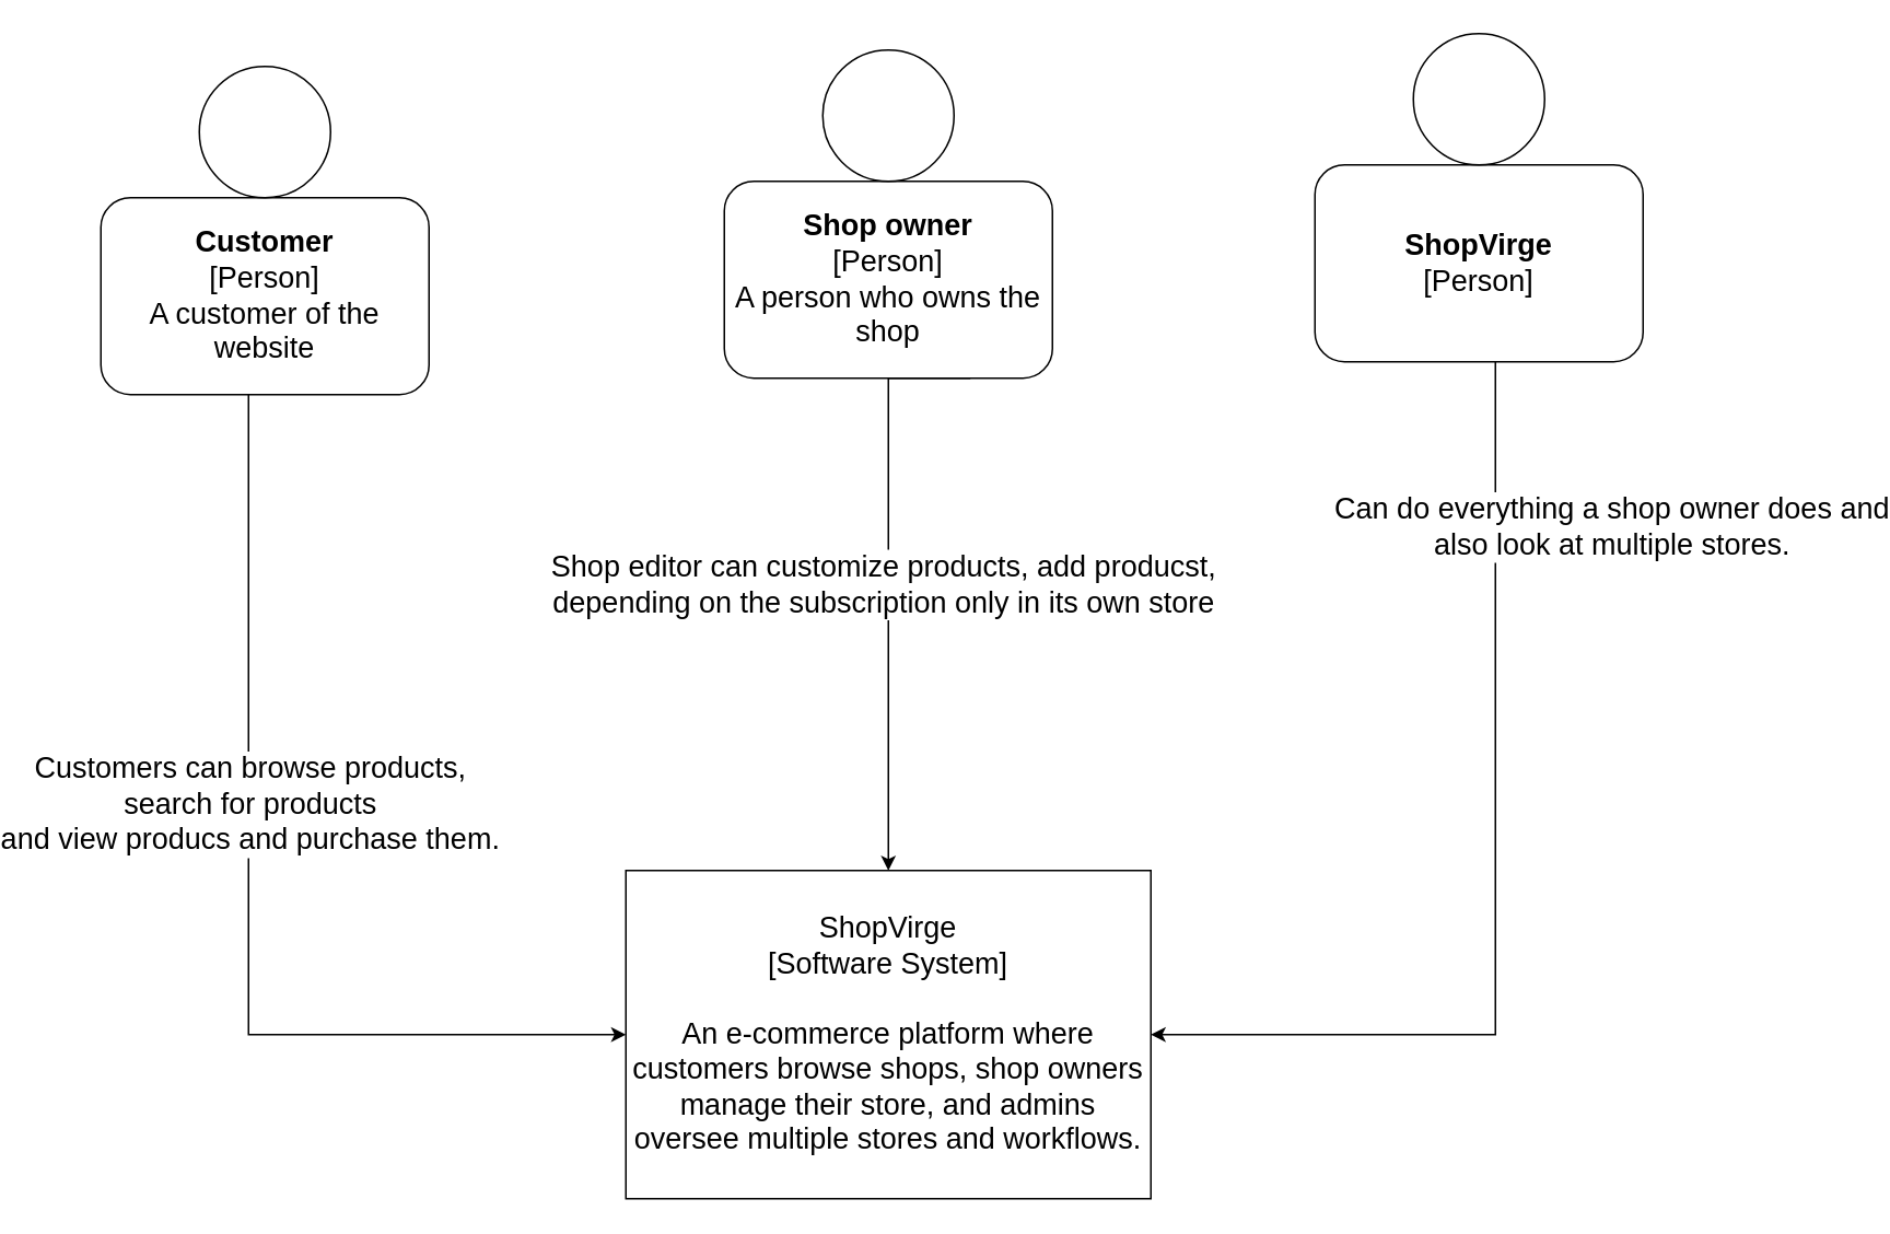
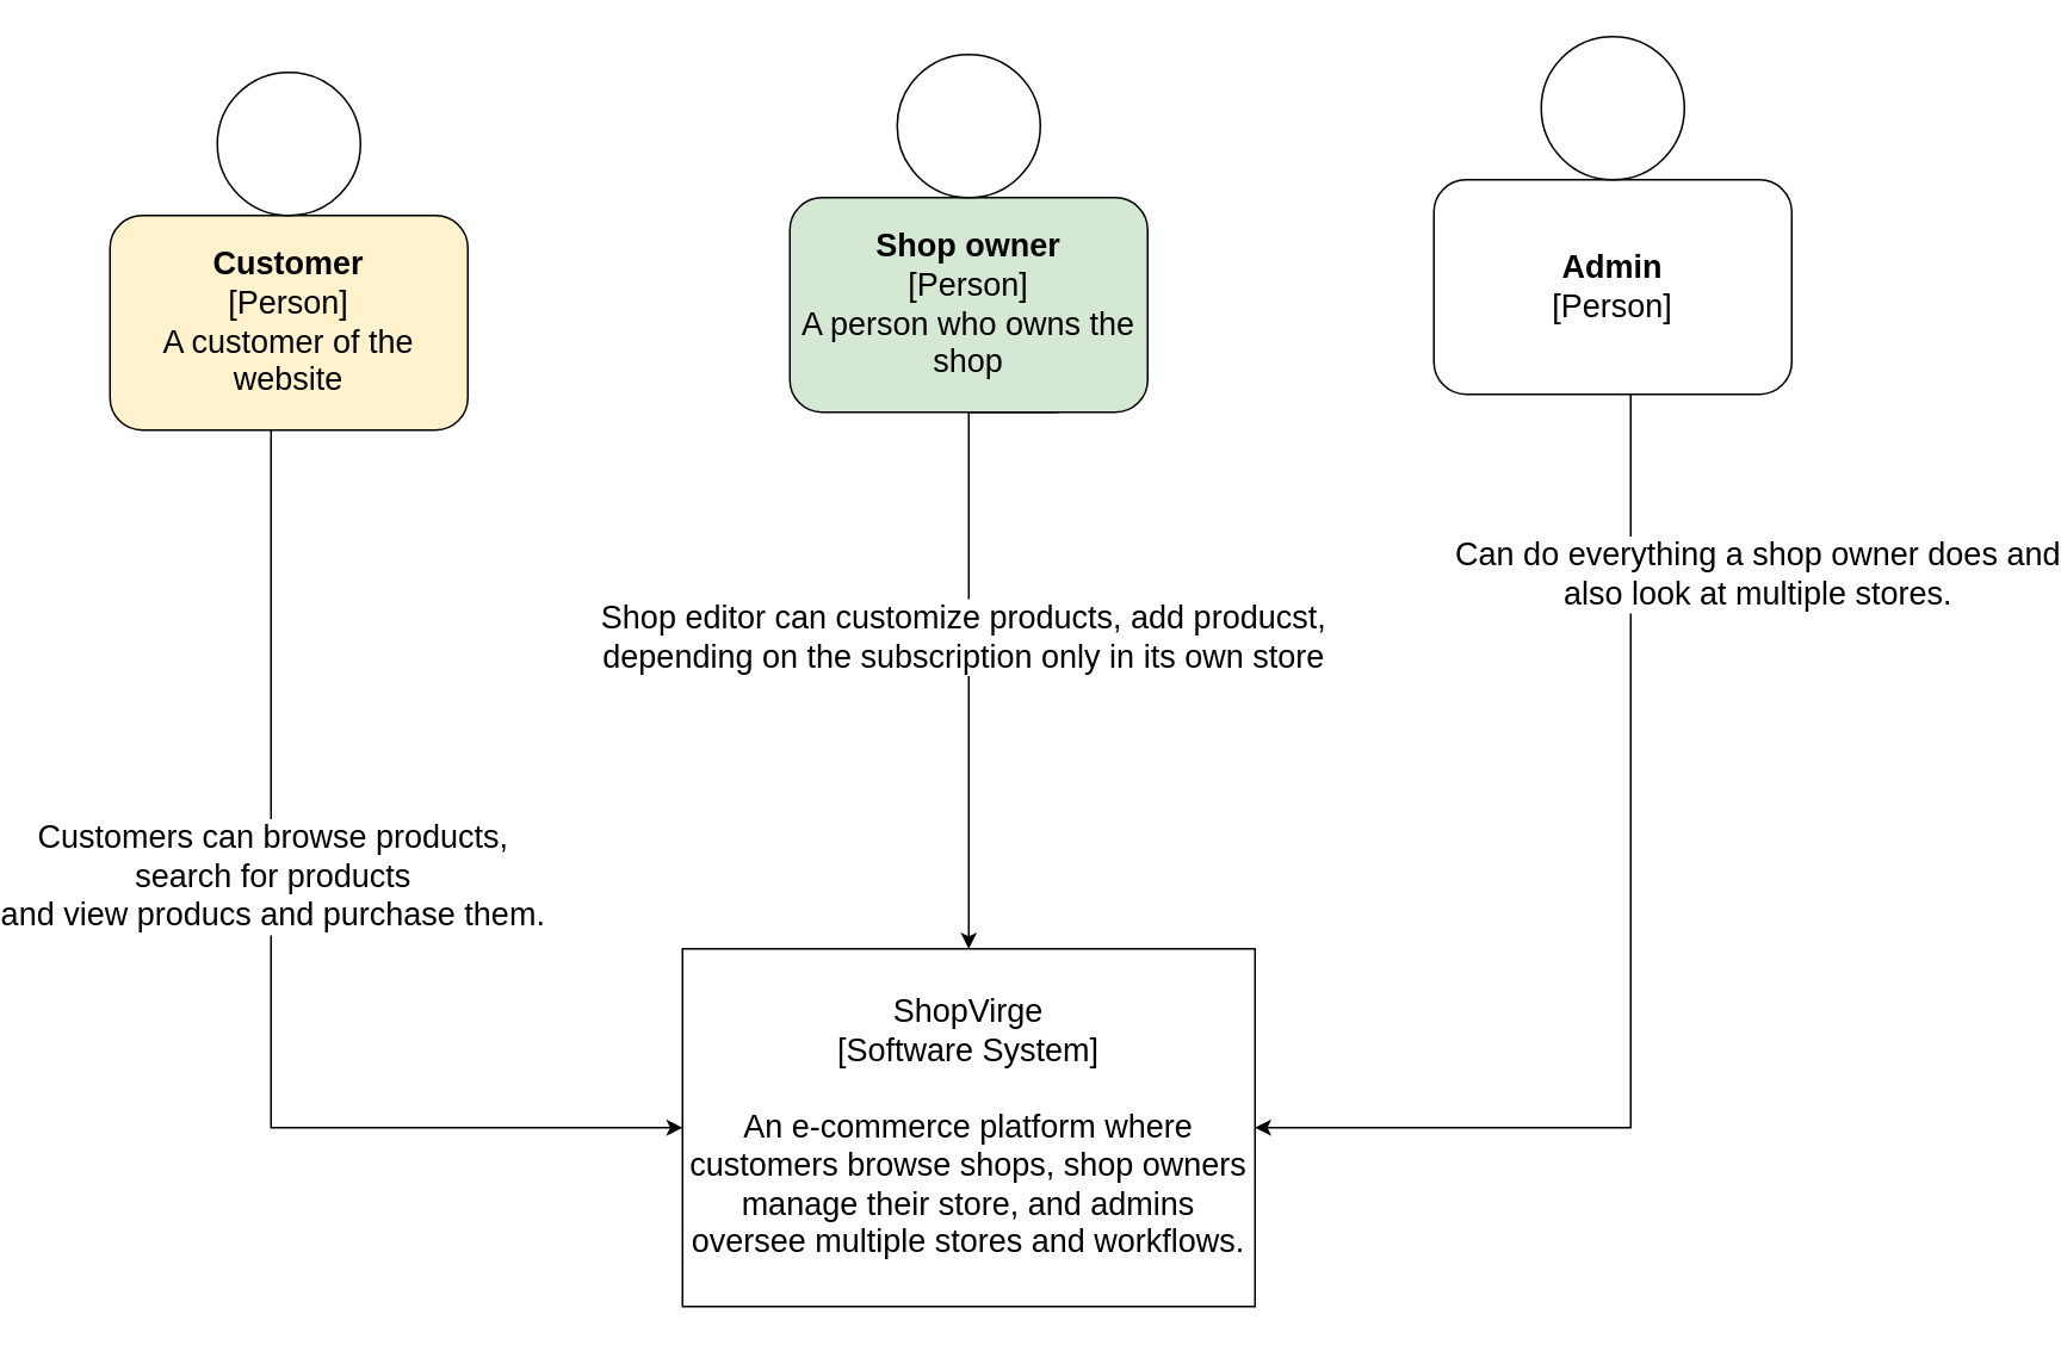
- <mxCell id="13" value="&lt;font style=&quot;font-size: 18px;&quot;&gt;&lt;b style=&quot;&quot;&gt;ShopVirge&lt;br&gt;&lt;/b&gt;[Person]&lt;/font&gt;" style="rounded=1;whiteSpace=wrap;html=1;" parent="12" vertex="1"><mxGeometry y="80" width="200" height="120" as="geometry" /></mxCell>
+ <mxCell id="13" value="&lt;font style=&quot;font-size: 18px;&quot;&gt;&lt;b style=&quot;&quot;&gt;Admin&lt;br&gt;&lt;/b&gt;[Person]&lt;/font&gt;" style="rounded=1;whiteSpace=wrap;html=1;" parent="12" vertex="1"><mxGeometry y="80" width="200" height="120" as="geometry" /></mxCell>
- <mxCell id="6" value="&lt;font style=&quot;font-size: 18px;&quot;&gt;&lt;b&gt;Shop owner&lt;/b&gt;&lt;br&gt;[Person]&lt;br&gt;A person who owns the shop&lt;/font&gt;" style="rounded=1;whiteSpace=wrap;html=1;" parent="5" vertex="1"><mxGeometry y="80" width="200" height="120" as="geometry" /></mxCell>
+ <mxCell id="6" value="&lt;font style=&quot;font-size: 18px;&quot;&gt;&lt;b&gt;Shop owner&lt;/b&gt;&lt;br&gt;[Person]&lt;br&gt;A person who owns the shop&lt;/font&gt;" style="rounded=1;whiteSpace=wrap;html=1;fillColor=#d5e8d4;" parent="5" vertex="1"><mxGeometry y="80" width="200" height="120" as="geometry" /></mxCell>
- <mxCell id="3" value="&lt;font style=&quot;font-size: 18px;&quot;&gt;&lt;b&gt;Customer&lt;/b&gt;&lt;br&gt;[Person]&lt;br&gt;A customer of the website&lt;/font&gt;" style="rounded=1;whiteSpace=wrap;html=1;" parent="2" vertex="1"><mxGeometry y="80" width="200" height="120" as="geometry" /></mxCell>
+ <mxCell id="3" value="&lt;font style=&quot;font-size: 18px;&quot;&gt;&lt;b&gt;Customer&lt;/b&gt;&lt;br&gt;[Person]&lt;br&gt;A customer of the website&lt;/font&gt;" style="rounded=1;whiteSpace=wrap;html=1;fillColor=#fff2cc;" parent="2" vertex="1"><mxGeometry y="80" width="200" height="120" as="geometry" /></mxCell>
